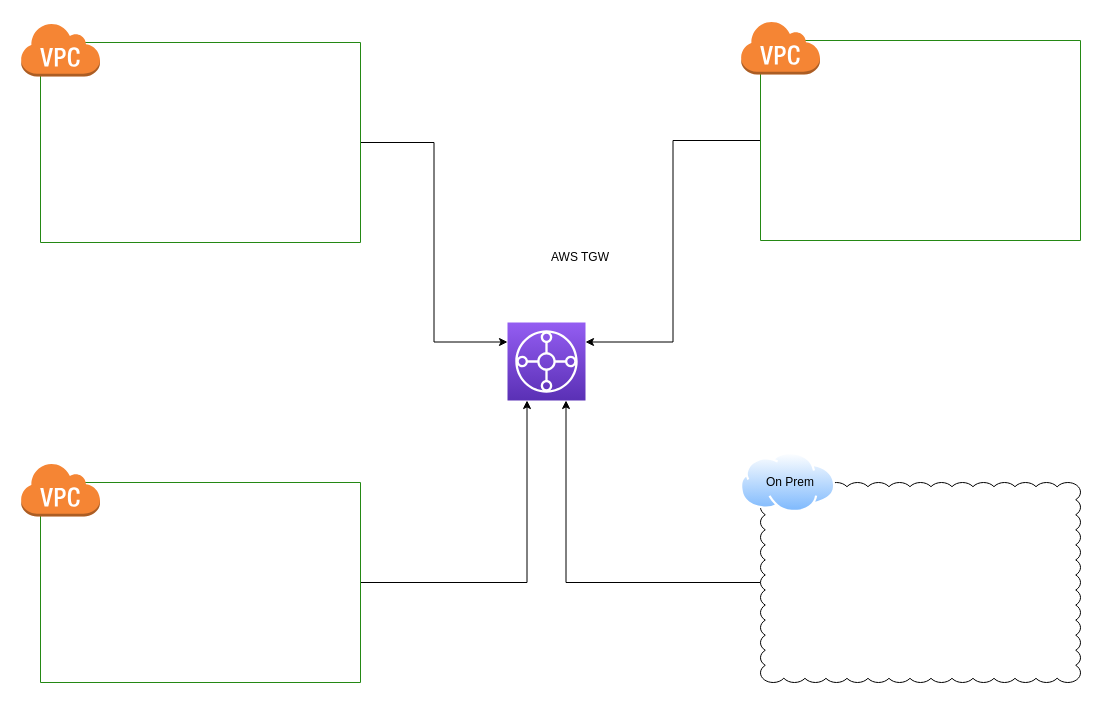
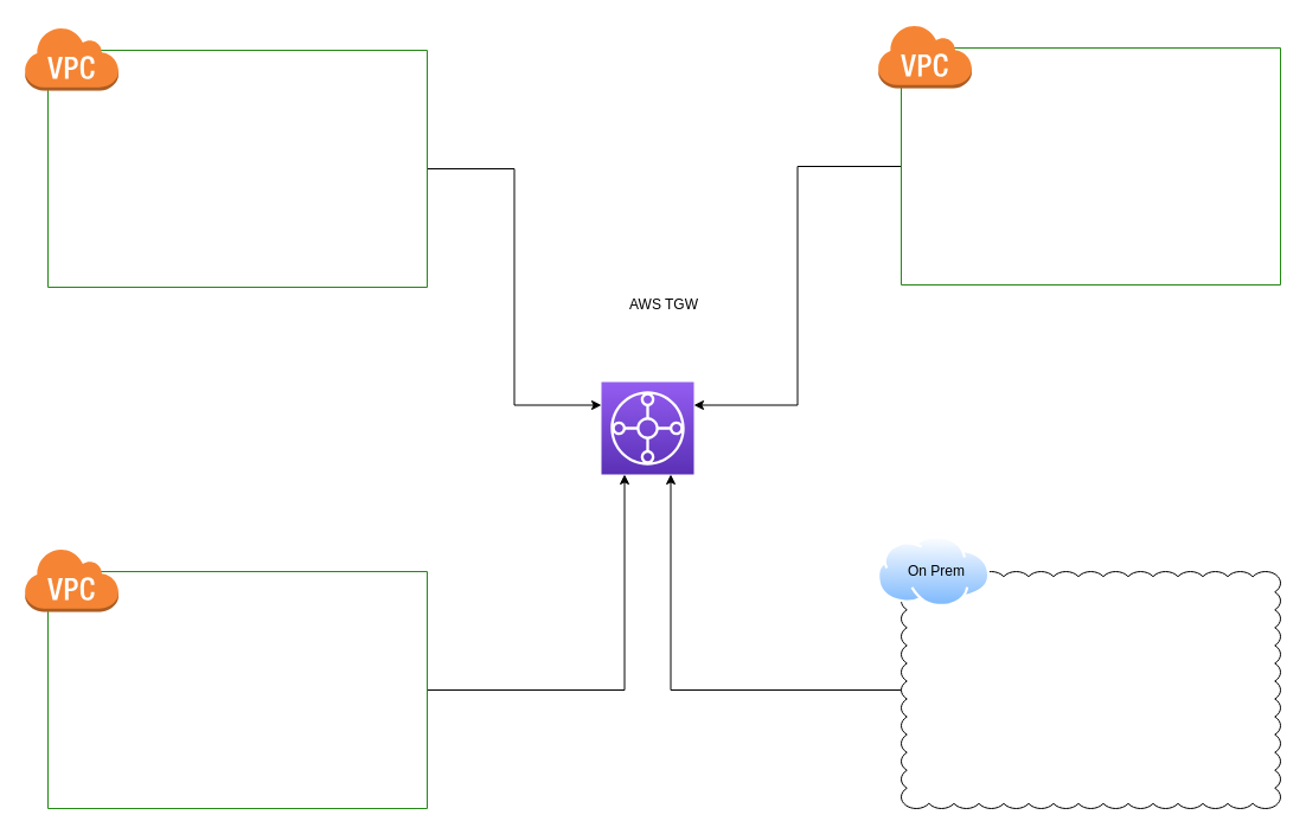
- <mxCell id="15" value="AWS TGW" style="text;html=1;strokeColor=none;fillColor=none;align=center;verticalAlign=middle;whiteSpace=wrap;rounded=0;" vertex="1" parent="1"><mxGeometry x="540" y="242" width="80" height="30" as="geometry" /></mxCell>
+ <mxCell id="15" value="AWS TGW" style="text;html=1;strokeColor=none;fillColor=none;align=center;verticalAlign=middle;whiteSpace=wrap;rounded=0;" vertex="1" parent="1"><mxGeometry x="520" y="242" width="80" height="30" as="geometry" /></mxCell>
